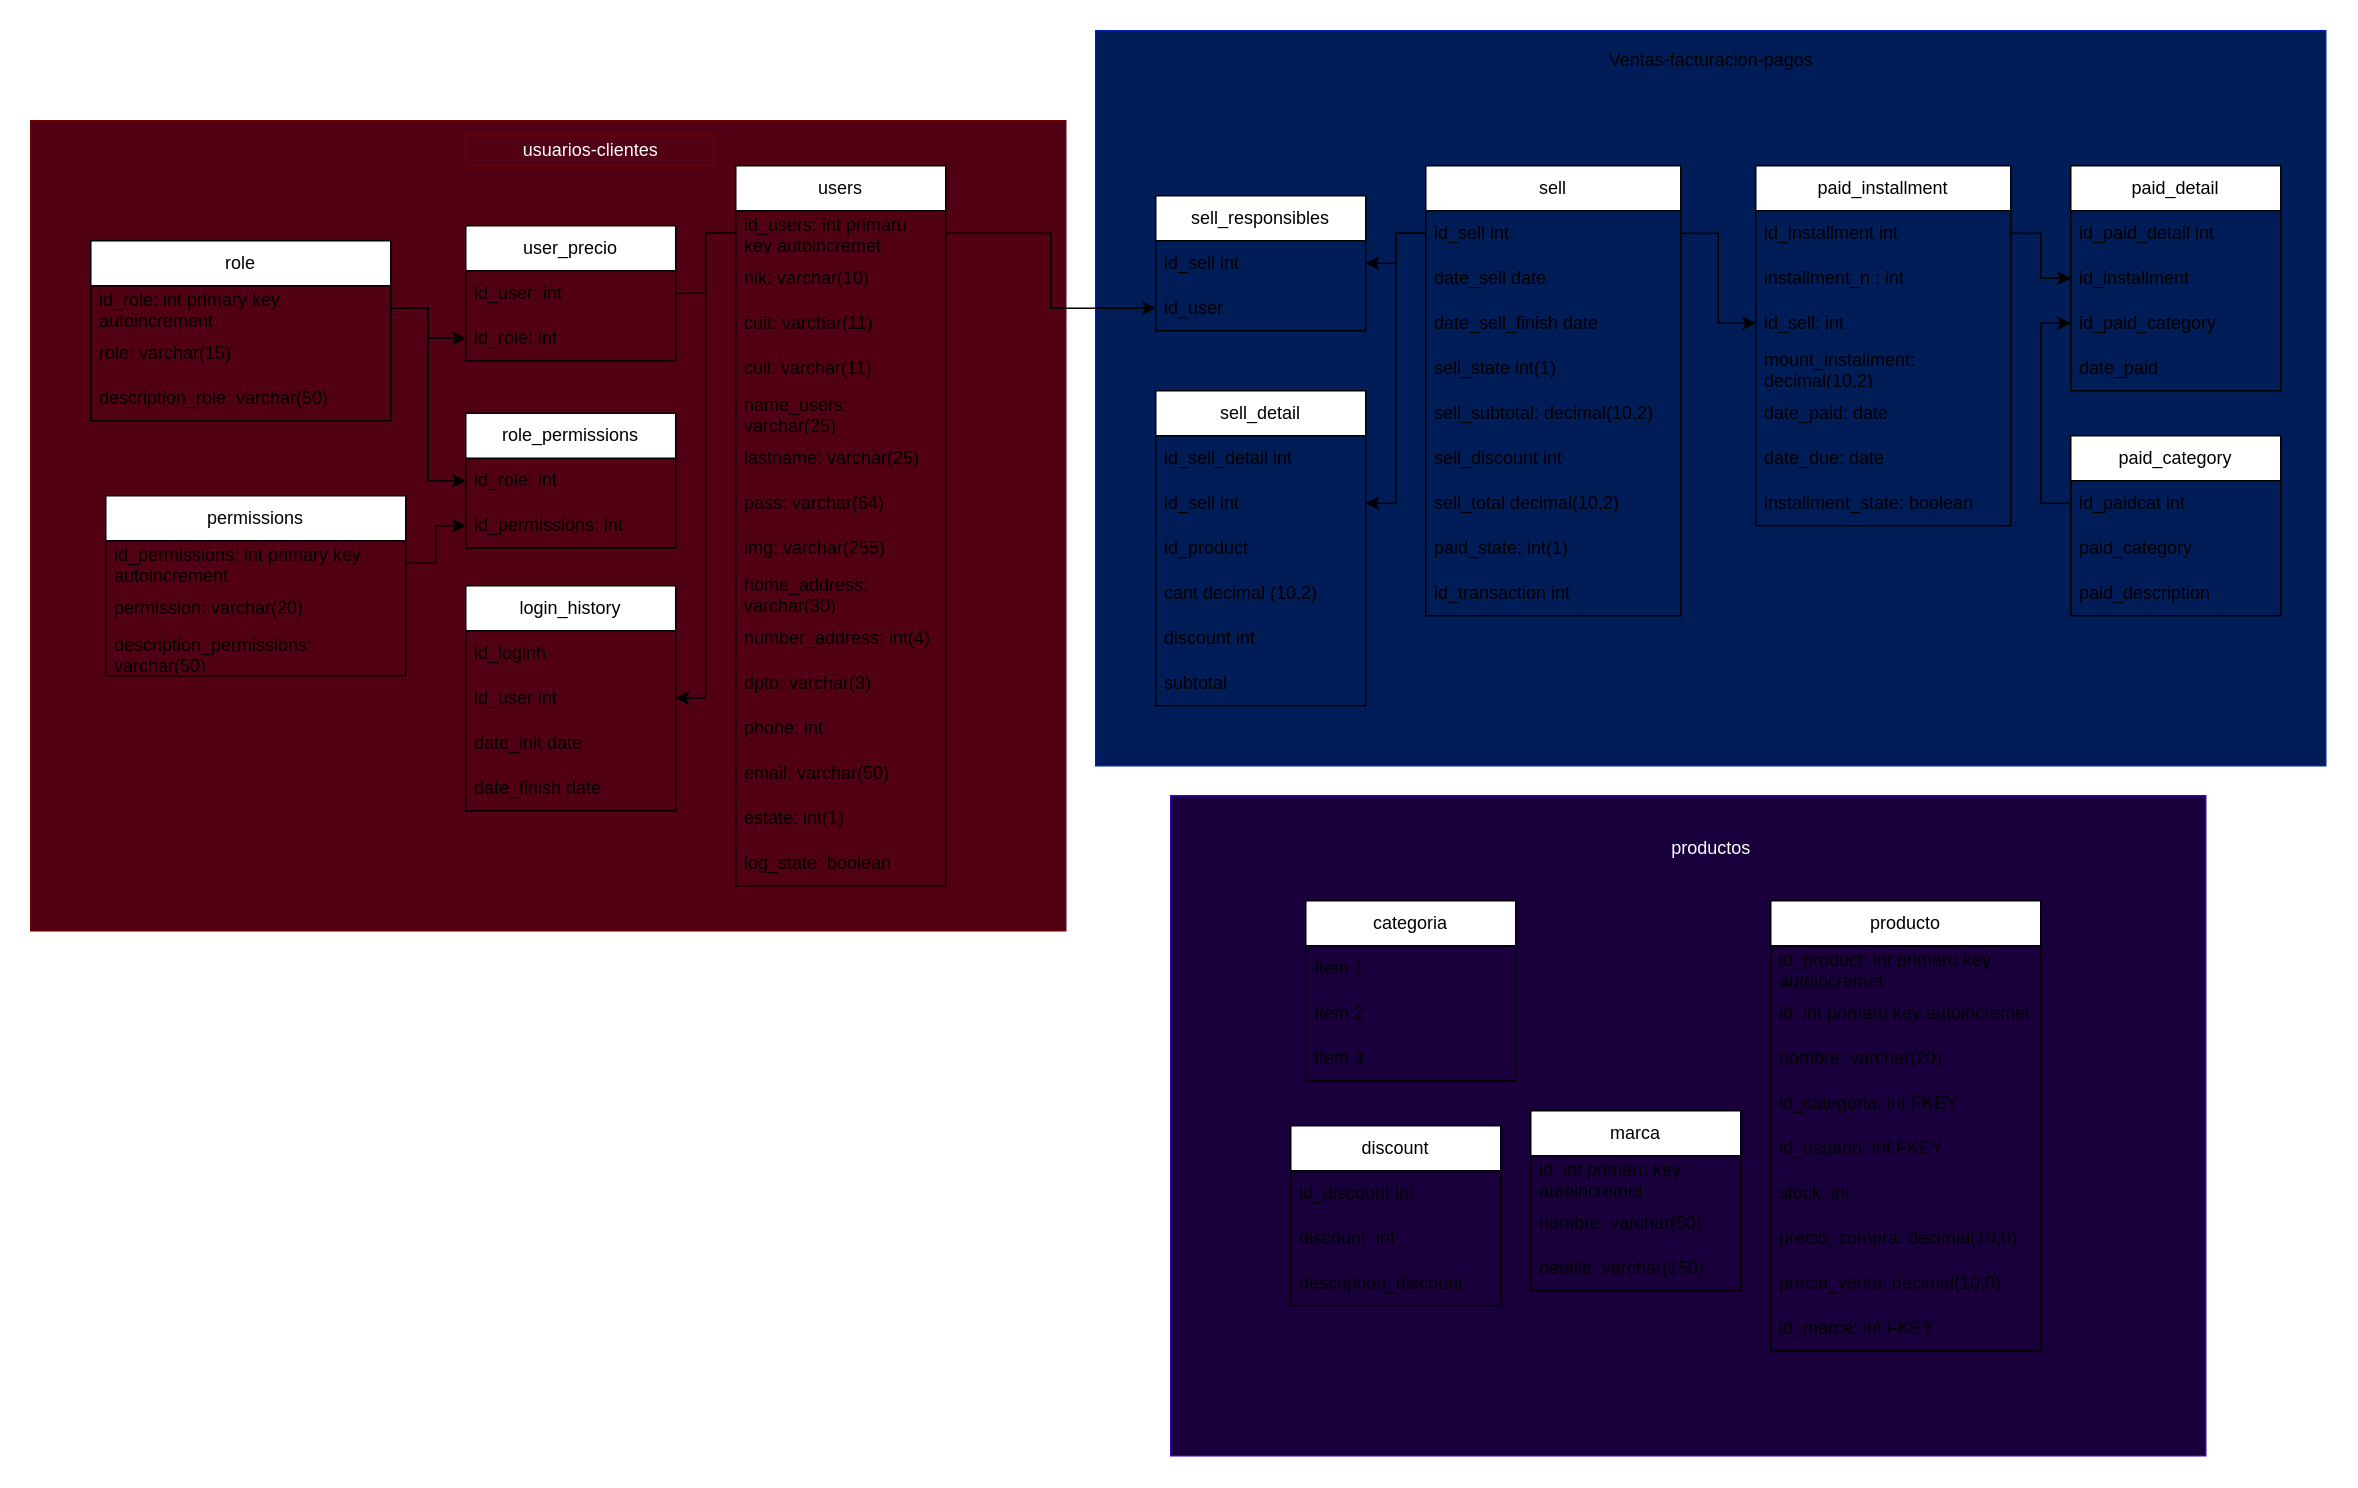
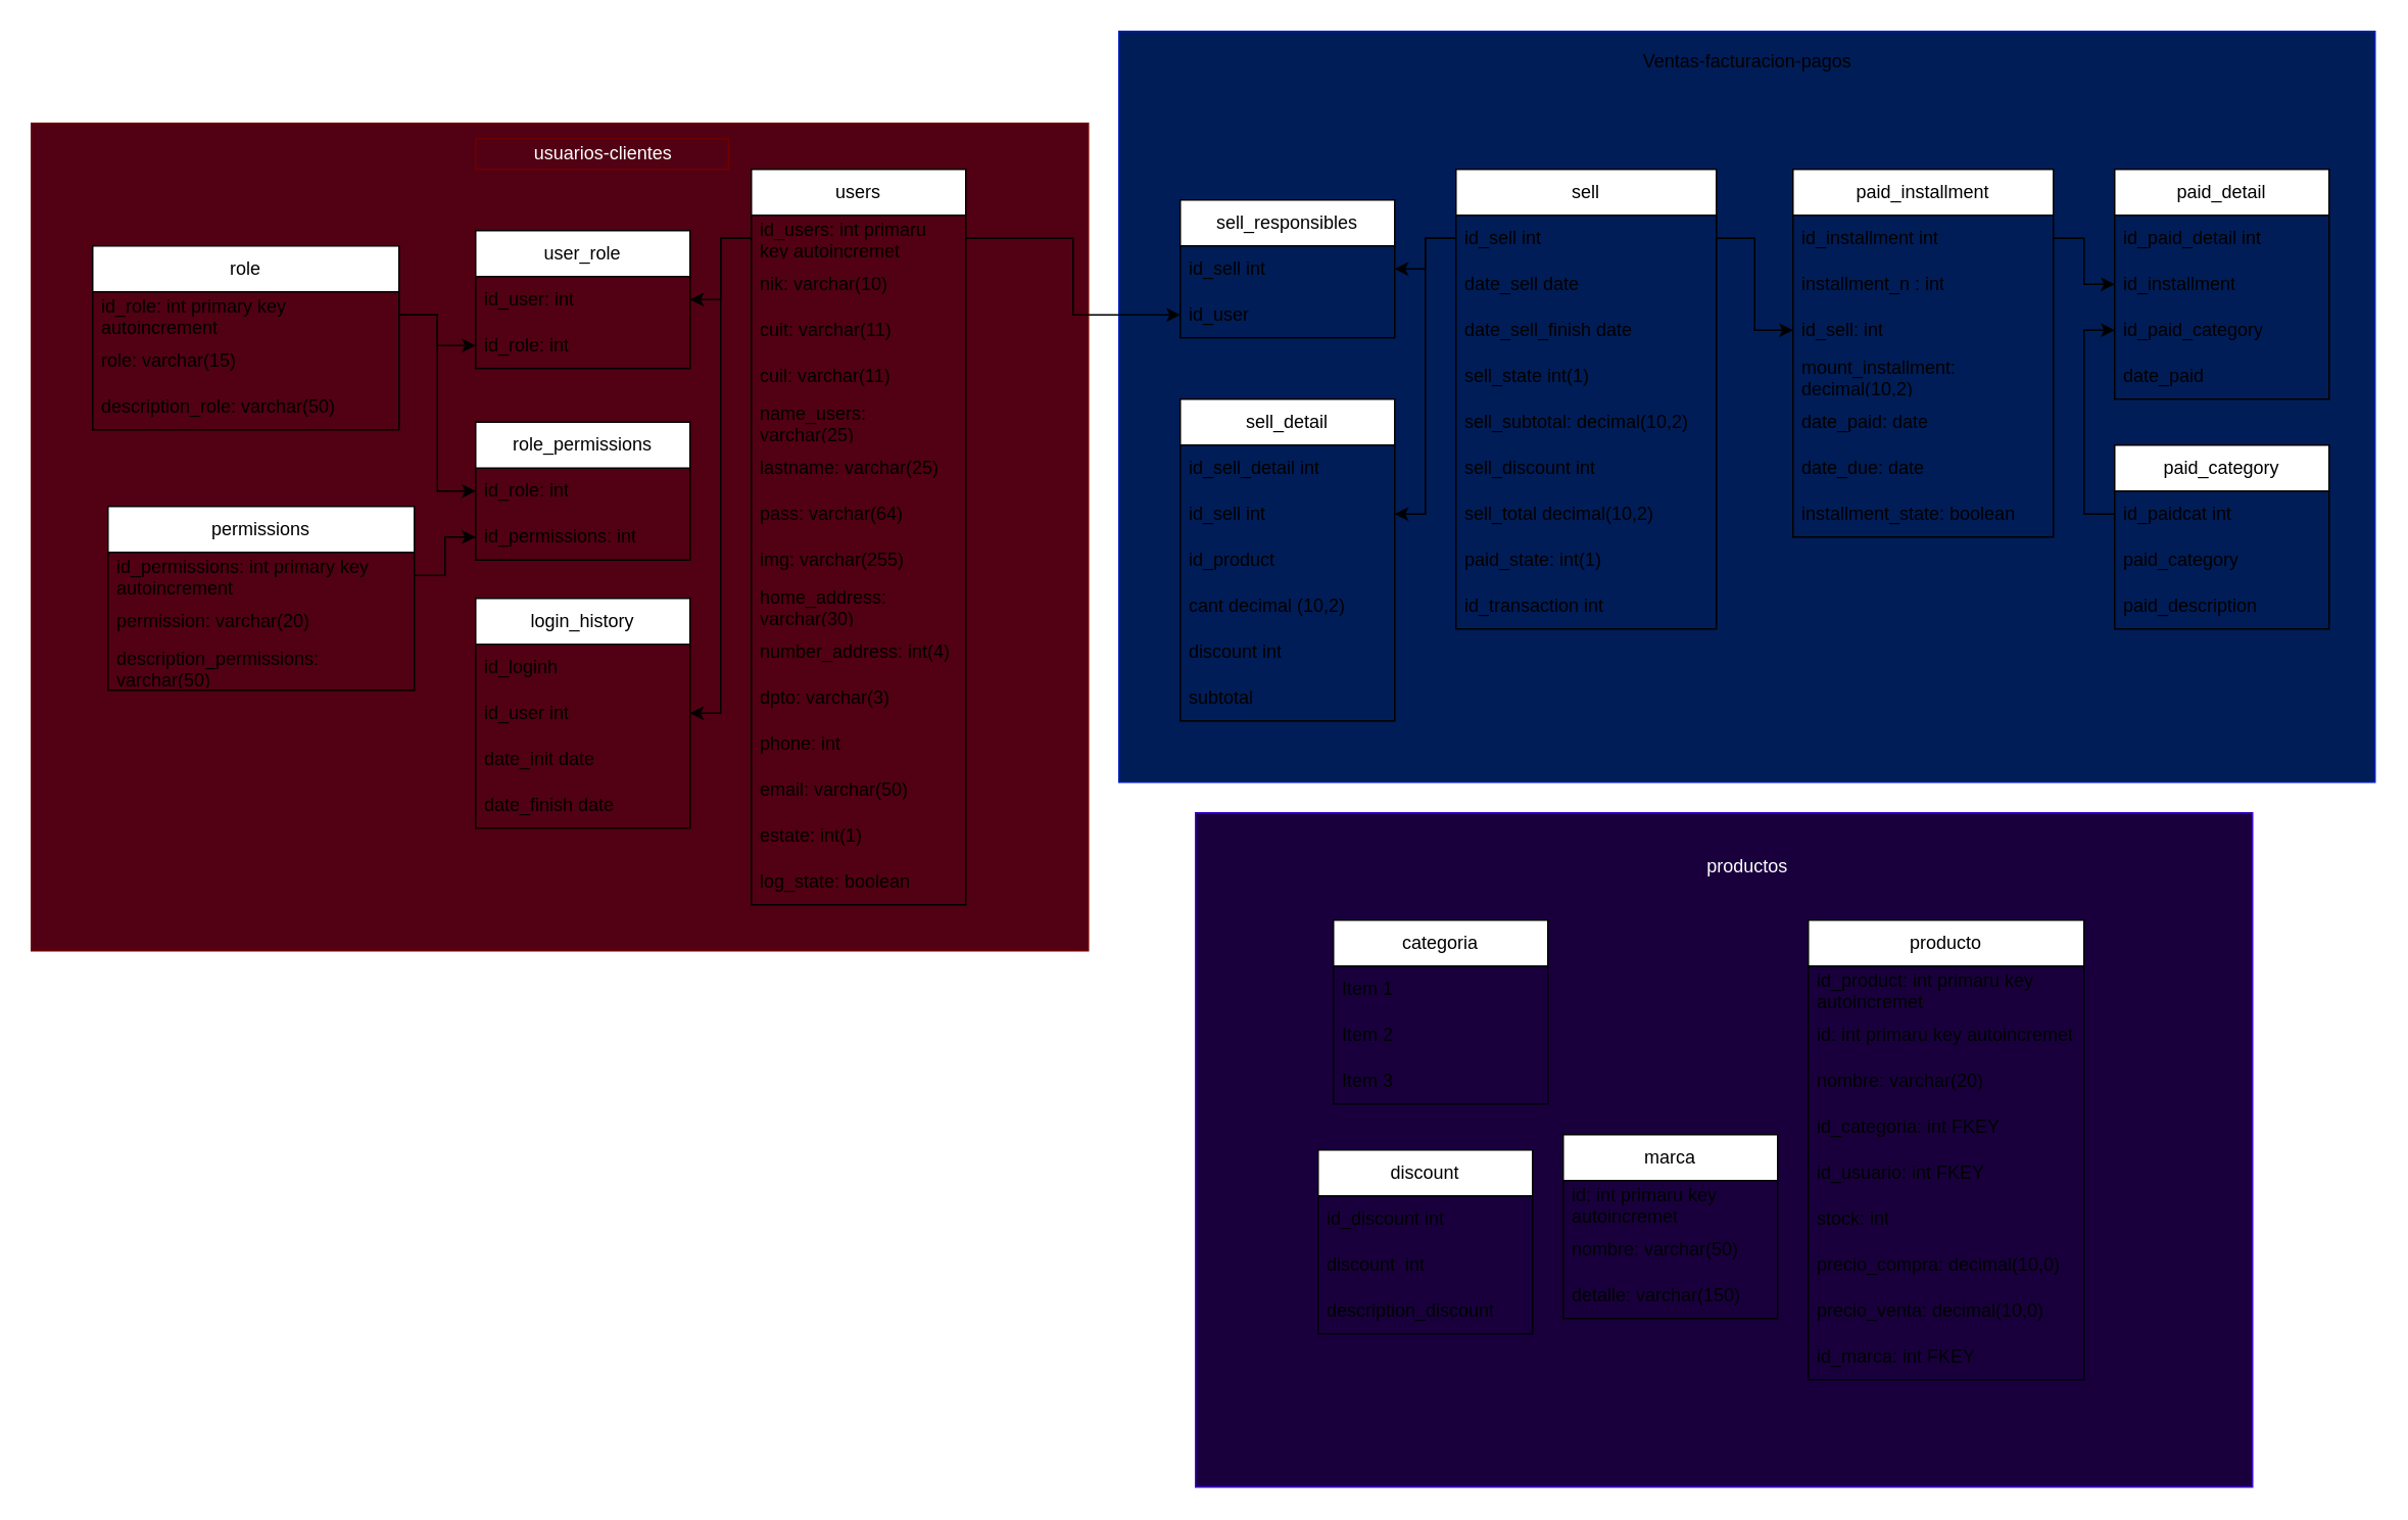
- <mxCell id="70" value="user_precio" style="swimlane;fontStyle=0;childLayout=stackLayout;horizontal=1;startSize=30;horizontalStack=0;resizeParent=1;resizeParentMax=0;resizeLast=0;collapsible=1;marginBottom=0;whiteSpace=wrap;html=1;" vertex="1" parent="1"><mxGeometry x="310" y="150" width="140" height="90" as="geometry" /></mxCell>
+ <mxCell id="70" value="user_role" style="swimlane;fontStyle=0;childLayout=stackLayout;horizontal=1;startSize=30;horizontalStack=0;resizeParent=1;resizeParentMax=0;resizeLast=0;collapsible=1;marginBottom=0;whiteSpace=wrap;html=1;" vertex="1" parent="1"><mxGeometry x="310" y="150" width="140" height="90" as="geometry" /></mxCell>
- <mxCell id="73" style="edgeStyle=orthogonalEdgeStyle;rounded=0;orthogonalLoop=1;jettySize=auto;html=1;exitX=0;exitY=0.5;exitDx=0;exitDy=0;entryX=1;entryY=0.5;entryDx=0;entryDy=0;endArrow=none;" edge="1" parent="1" source="6" target="71"><mxGeometry relative="1" as="geometry" /></mxCell>
+ <mxCell id="73" style="edgeStyle=orthogonalEdgeStyle;rounded=0;orthogonalLoop=1;jettySize=auto;html=1;exitX=0;exitY=0.5;exitDx=0;exitDy=0;entryX=1;entryY=0.5;entryDx=0;entryDy=0;" edge="1" parent="1" source="6" target="71"><mxGeometry relative="1" as="geometry" /></mxCell>
